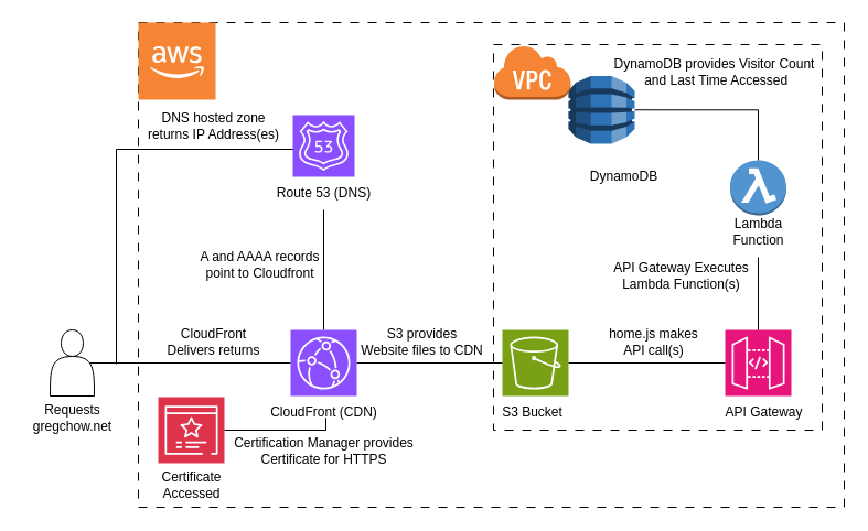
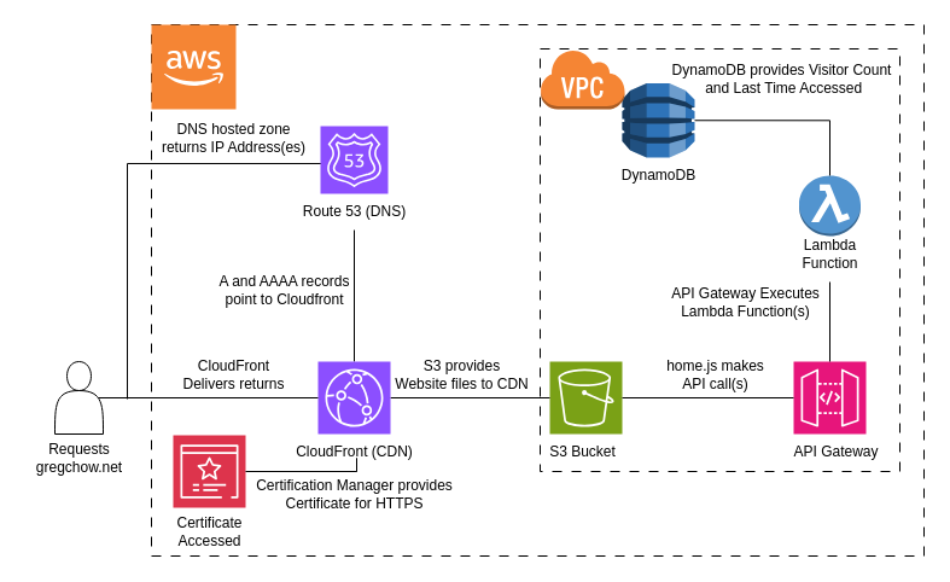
- <mxCell id="12" value="DynamoDB" style="text;html=1;align=center;verticalAlign=middle;resizable=0;points=[];autosize=1;strokeColor=none;fillColor=none;" vertex="1" parent="1"><mxGeometry x="525" y="145" width="80" height="30" as="geometry" /></mxCell>
+ <mxCell id="12" value="DynamoDB" style="text;html=1;align=center;verticalAlign=middle;resizable=0;points=[];autosize=1;strokeColor=none;fillColor=none;" vertex="1" parent="1"><mxGeometry x="505" y="130" width="80" height="30" as="geometry" /></mxCell>
